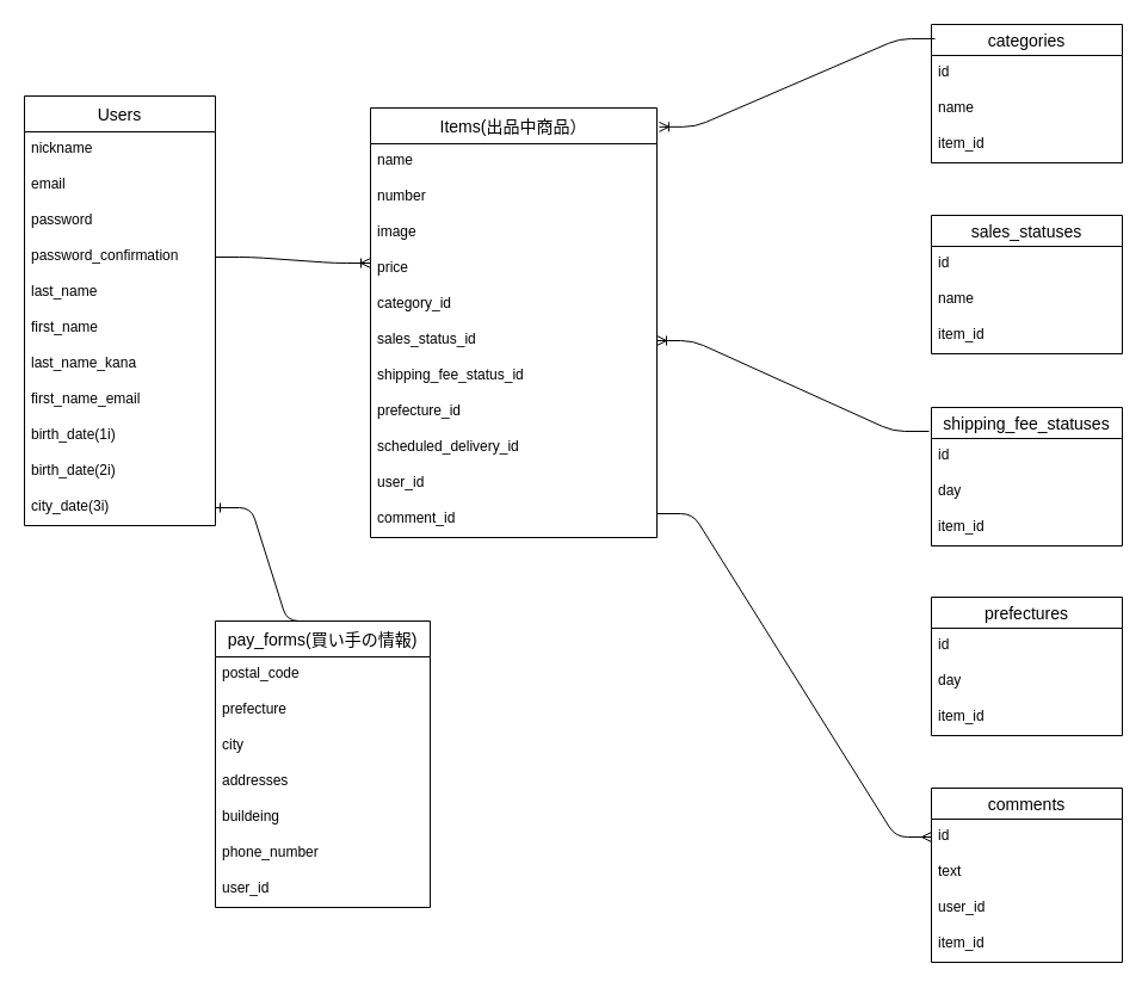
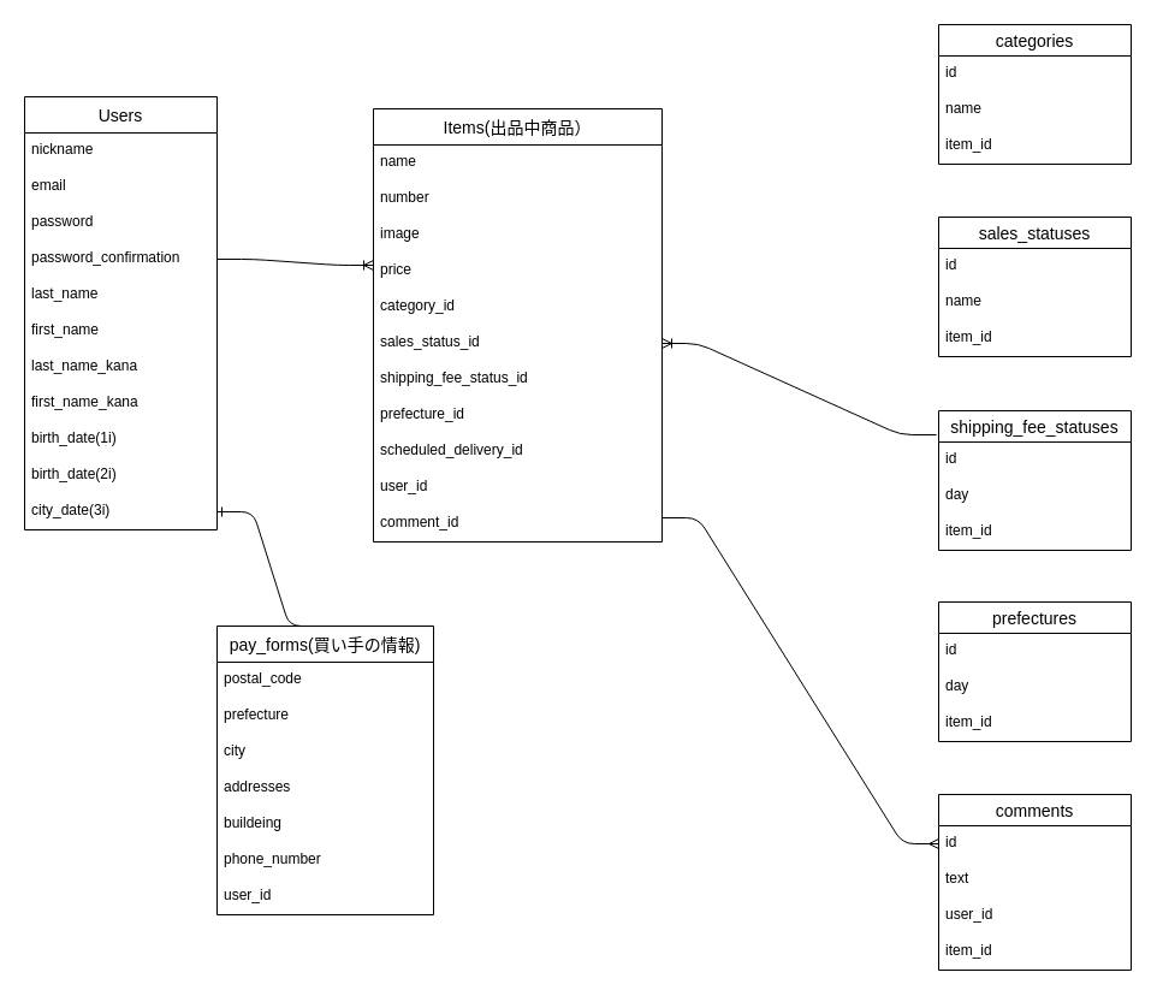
- <mxCell id="55" value="" style="edgeStyle=entityRelationEdgeStyle;fontSize=12;html=1;endArrow=ERoneToMany;exitX=0.019;exitY=0.103;exitDx=0;exitDy=0;exitPerimeter=0;entryX=1.008;entryY=0.044;entryDx=0;entryDy=0;entryPerimeter=0;" edge="1" parent="1" source="43" target="14"><mxGeometry width="100" height="100" relative="1" as="geometry"><mxPoint x="560" y="40" as="sourcePoint" /><mxPoint x="580" y="175" as="targetPoint" /></mxGeometry></mxCell>
- <mxCell id="10" value="first_name_email" style="text;strokeColor=none;fillColor=none;spacingLeft=4;spacingRight=4;overflow=hidden;rotatable=0;points=[[0,0.5],[1,0.5]];portConstraint=eastwest;fontSize=12;" vertex="1" parent="2"><mxGeometry y="240" width="160" height="30" as="geometry" /></mxCell>
+ <mxCell id="10" value="first_name_kana" style="text;strokeColor=none;fillColor=none;spacingLeft=4;spacingRight=4;overflow=hidden;rotatable=0;points=[[0,0.5],[1,0.5]];portConstraint=eastwest;fontSize=12;" vertex="1" parent="2"><mxGeometry y="240" width="160" height="30" as="geometry" /></mxCell>
